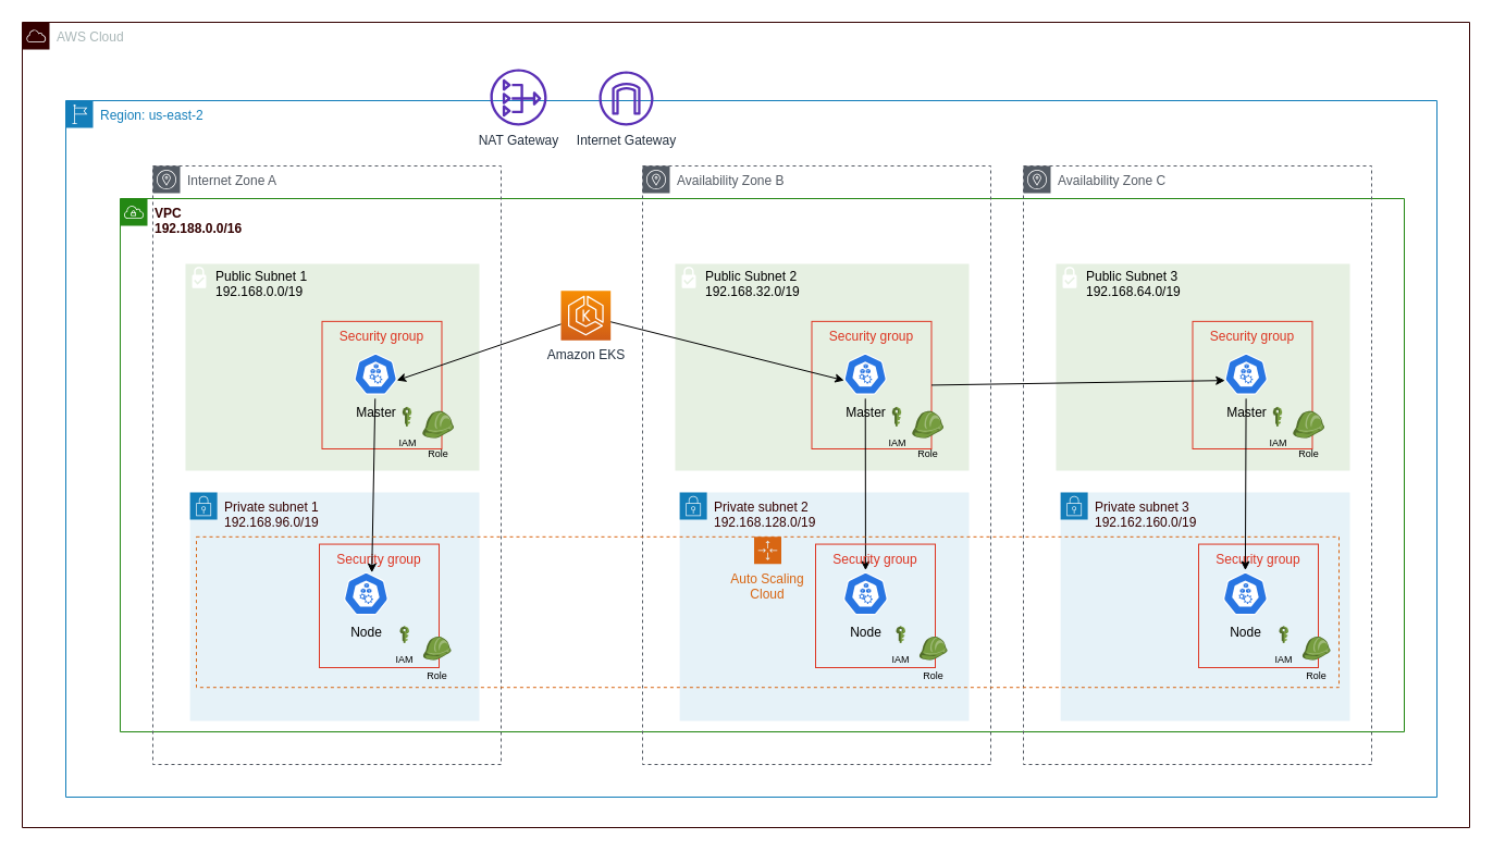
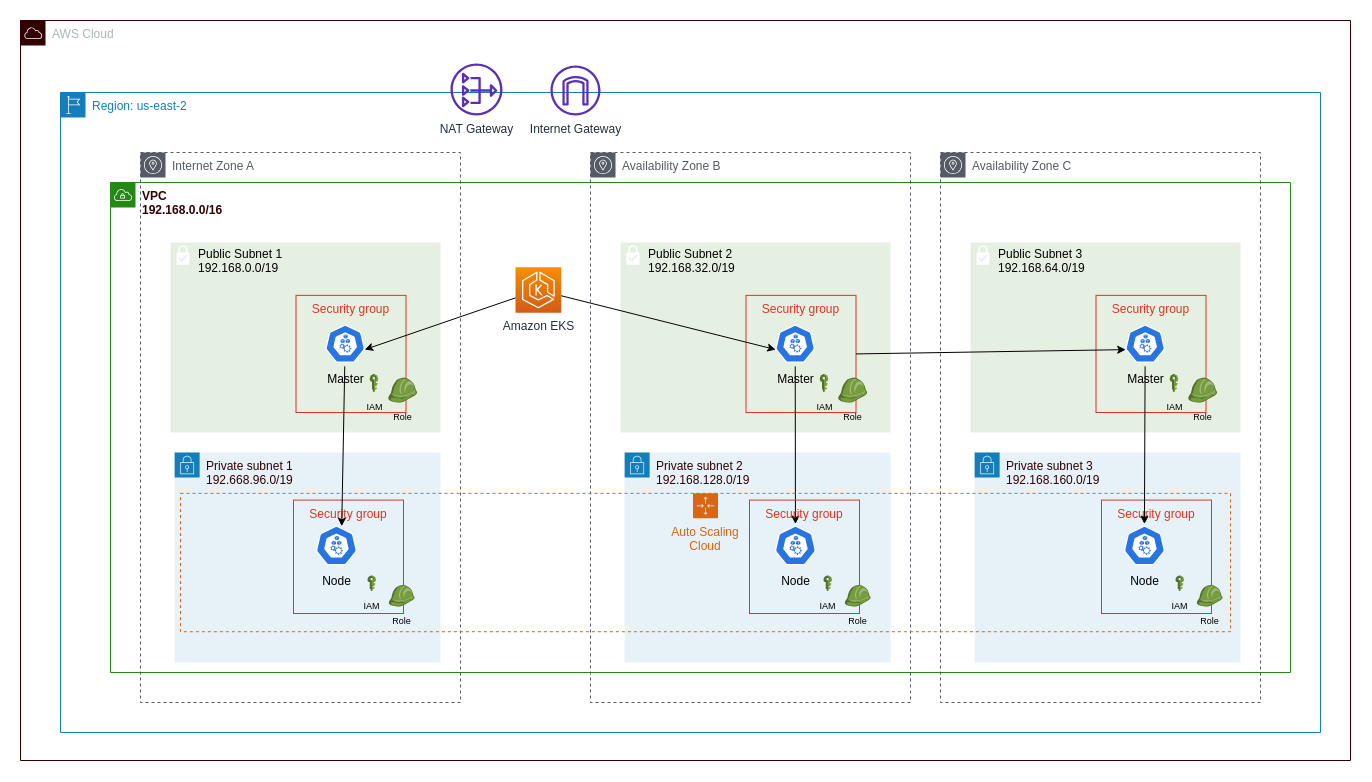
- <mxCell id="3" value="&lt;b&gt;&lt;font color=&quot;#330000&quot;&gt;VPC&lt;br&gt;192.188.0.0/16&lt;/font&gt;&lt;/b&gt;" style="points=[[0,0],[0.25,0],[0.5,0],[0.75,0],[1,0],[1,0.25],[1,0.5],[1,0.75],[1,1],[0.75,1],[0.5,1],[0.25,1],[0,1],[0,0.75],[0,0.5],[0,0.25]];outlineConnect=0;gradientColor=none;html=1;whiteSpace=wrap;fontSize=12;fontStyle=0;shape=mxgraph.aws4.group;grIcon=mxgraph.aws4.group_vpc;strokeColor=#248814;fillColor=none;verticalAlign=top;align=left;spacingLeft=30;fontColor=#AAB7B8;dashed=0;" parent="1" vertex="1"><mxGeometry x="110" y="182" width="1180" height="490" as="geometry" /></mxCell>
+ <mxCell id="3" value="&lt;b&gt;&lt;font color=&quot;#330000&quot;&gt;VPC&lt;br&gt;192.168.0.0/16&lt;/font&gt;&lt;/b&gt;" style="points=[[0,0],[0.25,0],[0.5,0],[0.75,0],[1,0],[1,0.25],[1,0.5],[1,0.75],[1,1],[0.75,1],[0.5,1],[0.25,1],[0,1],[0,0.75],[0,0.5],[0,0.25]];outlineConnect=0;gradientColor=none;html=1;whiteSpace=wrap;fontSize=12;fontStyle=0;shape=mxgraph.aws4.group;grIcon=mxgraph.aws4.group_vpc;strokeColor=#248814;fillColor=none;verticalAlign=top;align=left;spacingLeft=30;fontColor=#AAB7B8;dashed=0;" parent="1" vertex="1"><mxGeometry x="110" y="182" width="1180" height="490" as="geometry" /></mxCell>
- <mxCell id="13" value="&lt;font color=&quot;#330000&quot;&gt;Private subnet 1&lt;br&gt;192.168.96.0/19&lt;/font&gt;" style="points=[[0,0],[0.25,0],[0.5,0],[0.75,0],[1,0],[1,0.25],[1,0.5],[1,0.75],[1,1],[0.75,1],[0.5,1],[0.25,1],[0,1],[0,0.75],[0,0.5],[0,0.25]];outlineConnect=0;gradientColor=none;html=1;whiteSpace=wrap;fontSize=12;fontStyle=0;shape=mxgraph.aws4.group;grIcon=mxgraph.aws4.group_security_group;grStroke=0;strokeColor=#147EBA;fillColor=#E6F2F8;verticalAlign=top;align=left;spacingLeft=30;fontColor=#147EBA;strokeWidth=5;" parent="1" vertex="1"><mxGeometry x="174.13" y="452" width="265.87" height="210" as="geometry" /></mxCell>
+ <mxCell id="13" value="&lt;font color=&quot;#330000&quot;&gt;Private subnet 1&lt;br&gt;192.668.96.0/19&lt;/font&gt;" style="points=[[0,0],[0.25,0],[0.5,0],[0.75,0],[1,0],[1,0.25],[1,0.5],[1,0.75],[1,1],[0.75,1],[0.5,1],[0.25,1],[0,1],[0,0.75],[0,0.5],[0,0.25]];outlineConnect=0;gradientColor=none;html=1;whiteSpace=wrap;fontSize=12;fontStyle=0;shape=mxgraph.aws4.group;grIcon=mxgraph.aws4.group_security_group;grStroke=0;strokeColor=#147EBA;fillColor=#E6F2F8;verticalAlign=top;align=left;spacingLeft=30;fontColor=#147EBA;strokeWidth=5;" parent="1" vertex="1"><mxGeometry x="174.13" y="452" width="265.87" height="210" as="geometry" /></mxCell>
- <mxCell id="14" value="&lt;font color=&quot;#330000&quot;&gt;Private subnet 3&lt;br&gt;192.162.160.0/19&lt;/font&gt;" style="points=[[0,0],[0.25,0],[0.5,0],[0.75,0],[1,0],[1,0.25],[1,0.5],[1,0.75],[1,1],[0.75,1],[0.5,1],[0.25,1],[0,1],[0,0.75],[0,0.5],[0,0.25]];outlineConnect=0;gradientColor=none;html=1;whiteSpace=wrap;fontSize=12;fontStyle=0;shape=mxgraph.aws4.group;grIcon=mxgraph.aws4.group_security_group;grStroke=0;strokeColor=#147EBA;fillColor=#E6F2F8;verticalAlign=top;align=left;spacingLeft=30;fontColor=#147EBA;strokeWidth=5;" vertex="1" parent="1"><mxGeometry x="974.13" y="452" width="265.87" height="210" as="geometry" /></mxCell>
+ <mxCell id="14" value="&lt;font color=&quot;#330000&quot;&gt;Private subnet 3&lt;br&gt;192.168.160.0/19&lt;/font&gt;" style="points=[[0,0],[0.25,0],[0.5,0],[0.75,0],[1,0],[1,0.25],[1,0.5],[1,0.75],[1,1],[0.75,1],[0.5,1],[0.25,1],[0,1],[0,0.75],[0,0.5],[0,0.25]];outlineConnect=0;gradientColor=none;html=1;whiteSpace=wrap;fontSize=12;fontStyle=0;shape=mxgraph.aws4.group;grIcon=mxgraph.aws4.group_security_group;grStroke=0;strokeColor=#147EBA;fillColor=#E6F2F8;verticalAlign=top;align=left;spacingLeft=30;fontColor=#147EBA;strokeWidth=5;" vertex="1" parent="1"><mxGeometry x="974.13" y="452" width="265.87" height="210" as="geometry" /></mxCell>
